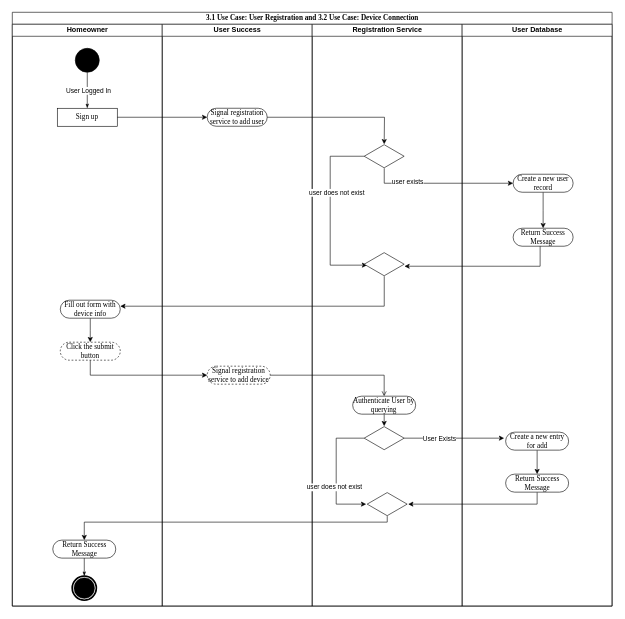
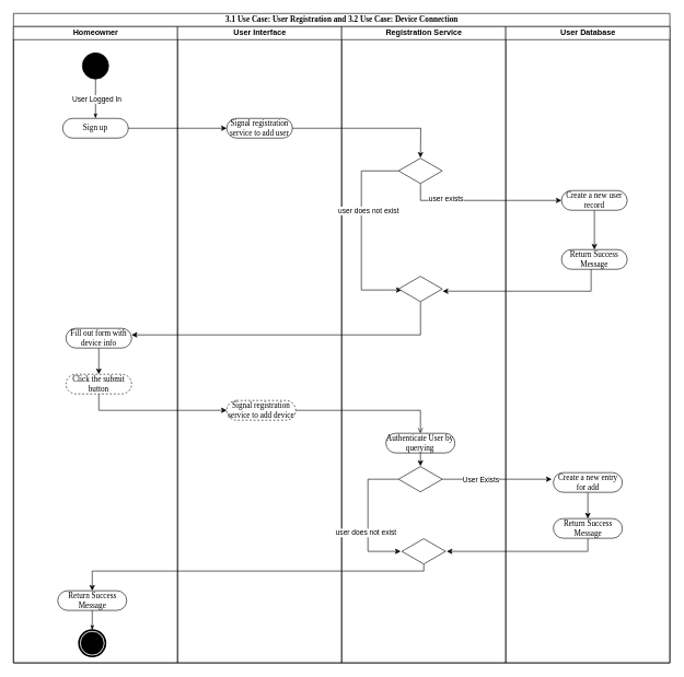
- <mxCell id="12" value="User Success" style="swimlane;html=1;startSize=20;" parent="2" vertex="1"><mxGeometry x="250" y="20" width="250" height="970" as="geometry"><mxRectangle x="250" y="20" width="40" height="970" as="alternateBounds" /></mxGeometry></mxCell>
+ <mxCell id="12" value="User Interface" style="swimlane;html=1;startSize=20;" parent="2" vertex="1"><mxGeometry x="250" y="20" width="250" height="970" as="geometry"><mxRectangle x="250" y="20" width="40" height="970" as="alternateBounds" /></mxGeometry></mxCell>
- <mxCell id="5" value="Sign up" style="whiteSpace=wrap;html=1;shadow=0;comic=0;labelBackgroundColor=none;strokeWidth=1;fontFamily=Verdana;fontSize=12;align=center;arcSize=50;rounded=0;" vertex="1" parent="3"><mxGeometry x="75" y="140" width="100" height="30" as="geometry" /></mxCell>
+ <mxCell id="5" value="Sign up" style="rounded=1;whiteSpace=wrap;html=1;shadow=0;comic=0;labelBackgroundColor=none;strokeWidth=1;fontFamily=Verdana;fontSize=12;align=center;arcSize=50;" vertex="1" parent="3"><mxGeometry x="75" y="140" width="100" height="30" as="geometry" /></mxCell>
